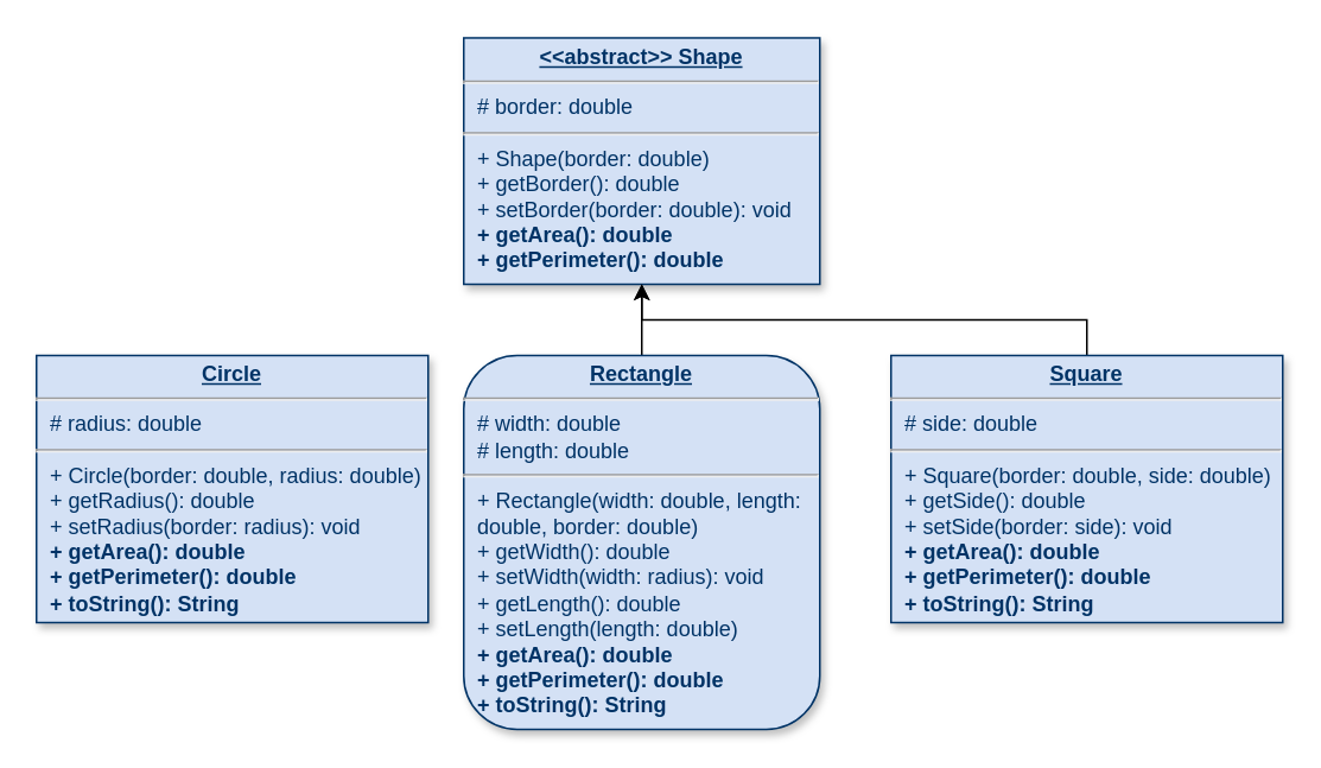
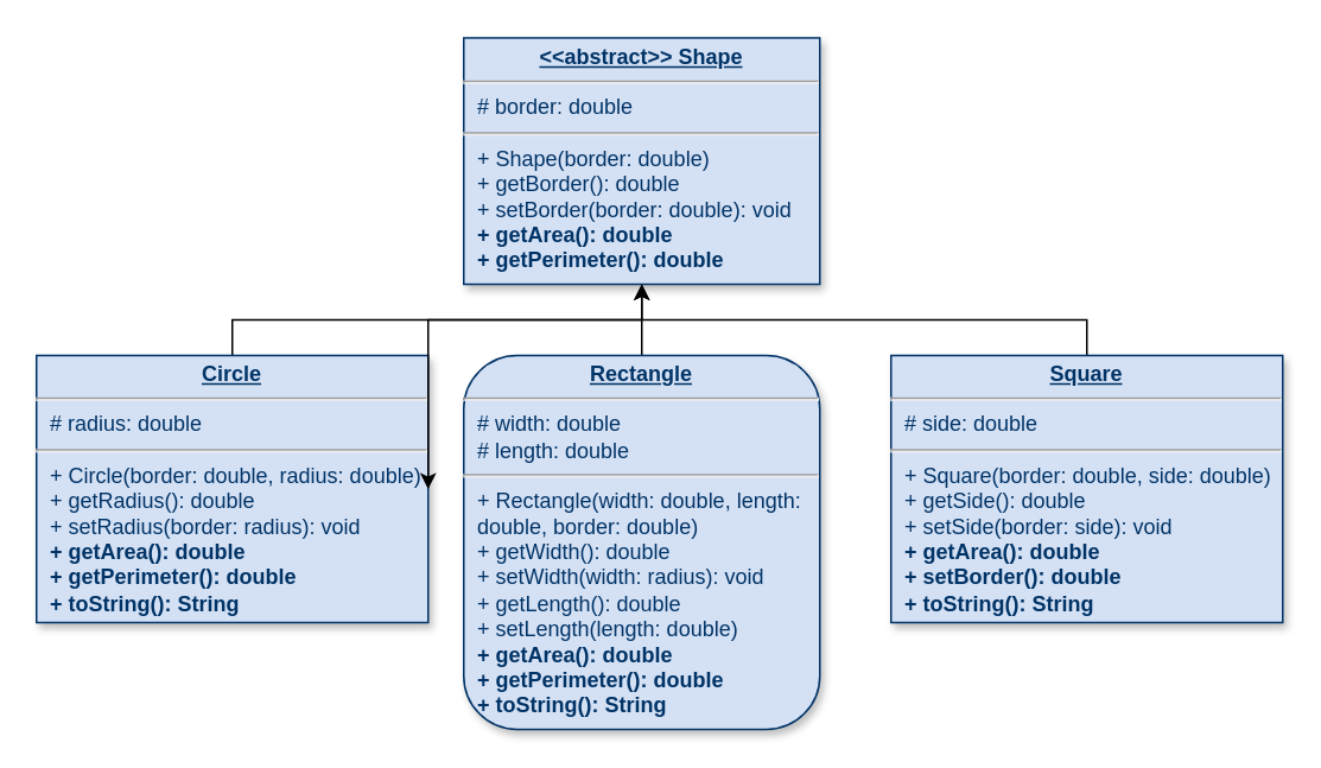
+ <mxCell id="3" style="edgeStyle=orthogonalEdgeStyle;rounded=0;orthogonalLoop=1;jettySize=auto;html=1;exitX=0.5;exitY=0;exitDx=0;exitDy=0;entryX=0.5;entryY=1;entryDx=0;entryDy=0;" edge="1" parent="1" source="4" target="2"><mxGeometry relative="1" as="geometry" /></mxCell>
- <mxCell id="5" style="edgeStyle=orthogonalEdgeStyle;rounded=0;orthogonalLoop=1;jettySize=auto;html=1;exitX=0.5;exitY=0;exitDx=0;exitDy=0;entryX=0.5;entryY=1;entryDx=0;entryDy=0;" edge="1" parent="1" source="6" target="2"><mxGeometry relative="1" as="geometry" /></mxCell>
+ <mxCell id="5" style="edgeStyle=orthogonalEdgeStyle;rounded=0;orthogonalLoop=1;jettySize=auto;html=1;exitX=0.5;exitY=0;exitDx=0;exitDy=0;" edge="1" parent="1" source="6" target="4"><mxGeometry relative="1" as="geometry" /></mxCell>
- <mxCell id="8" value="&lt;p style=&quot;margin: 0px ; margin-top: 4px ; text-align: center ; text-decoration: underline&quot;&gt;&lt;b&gt;Square&lt;/b&gt;&lt;/p&gt;&lt;hr&gt;&lt;p style=&quot;margin: 0px ; margin-left: 8px&quot;&gt;# side: double&lt;/p&gt;&lt;hr&gt;&lt;p style=&quot;margin: 0px ; margin-left: 8px&quot;&gt;&lt;span&gt;+ Square(border: double, side: double)&lt;/span&gt;&lt;/p&gt;&lt;p style=&quot;margin: 0px ; margin-left: 8px&quot;&gt;&lt;span&gt;+ getSide(): double&lt;/span&gt;&lt;/p&gt;&lt;p style=&quot;margin: 0px ; margin-left: 8px&quot;&gt;&lt;span&gt;+ setSide(border: side): void&lt;/span&gt;&lt;/p&gt;&lt;p style=&quot;margin: 0px ; margin-left: 8px&quot;&gt;&lt;b&gt;+ getArea(): double&lt;/b&gt;&lt;/p&gt;&lt;p style=&quot;margin: 0px ; margin-left: 8px&quot;&gt;&lt;b&gt;+ getPerimeter(): double&lt;/b&gt;&lt;/p&gt;&lt;p style=&quot;margin: 0px ; margin-left: 8px&quot;&gt;&lt;b&gt;+ toString(): String&lt;/b&gt;&lt;/p&gt;&lt;p style=&quot;margin: 0px ; margin-left: 8px&quot;&gt;&lt;br&gt;&lt;/p&gt;" style="verticalAlign=top;align=left;overflow=fill;fontSize=12;fontFamily=Helvetica;html=1;strokeColor=#003366;shadow=1;fillColor=#D4E1F5;fontColor=#003366" vertex="1" parent="1"><mxGeometry x="500" y="199" width="220" height="150" as="geometry" /></mxCell>
+ <mxCell id="8" value="&lt;p style=&quot;margin: 0px ; margin-top: 4px ; text-align: center ; text-decoration: underline&quot;&gt;&lt;b&gt;Square&lt;/b&gt;&lt;/p&gt;&lt;hr&gt;&lt;p style=&quot;margin: 0px ; margin-left: 8px&quot;&gt;# side: double&lt;/p&gt;&lt;hr&gt;&lt;p style=&quot;margin: 0px ; margin-left: 8px&quot;&gt;&lt;span&gt;+ Square(border: double, side: double)&lt;/span&gt;&lt;/p&gt;&lt;p style=&quot;margin: 0px ; margin-left: 8px&quot;&gt;&lt;span&gt;+ getSide(): double&lt;/span&gt;&lt;/p&gt;&lt;p style=&quot;margin: 0px ; margin-left: 8px&quot;&gt;&lt;span&gt;+ setSide(border: side): void&lt;/span&gt;&lt;/p&gt;&lt;p style=&quot;margin: 0px ; margin-left: 8px&quot;&gt;&lt;b&gt;+ getArea(): double&lt;/b&gt;&lt;/p&gt;&lt;p style=&quot;margin: 0px ; margin-left: 8px&quot;&gt;&lt;b&gt;+ setBorder(): double&lt;/b&gt;&lt;/p&gt;&lt;p style=&quot;margin: 0px ; margin-left: 8px&quot;&gt;&lt;b&gt;+ toString(): String&lt;/b&gt;&lt;/p&gt;&lt;p style=&quot;margin: 0px ; margin-left: 8px&quot;&gt;&lt;br&gt;&lt;/p&gt;" style="verticalAlign=top;align=left;overflow=fill;fontSize=12;fontFamily=Helvetica;html=1;strokeColor=#003366;shadow=1;fillColor=#D4E1F5;fontColor=#003366" vertex="1" parent="1"><mxGeometry x="500" y="199" width="220" height="150" as="geometry" /></mxCell>
